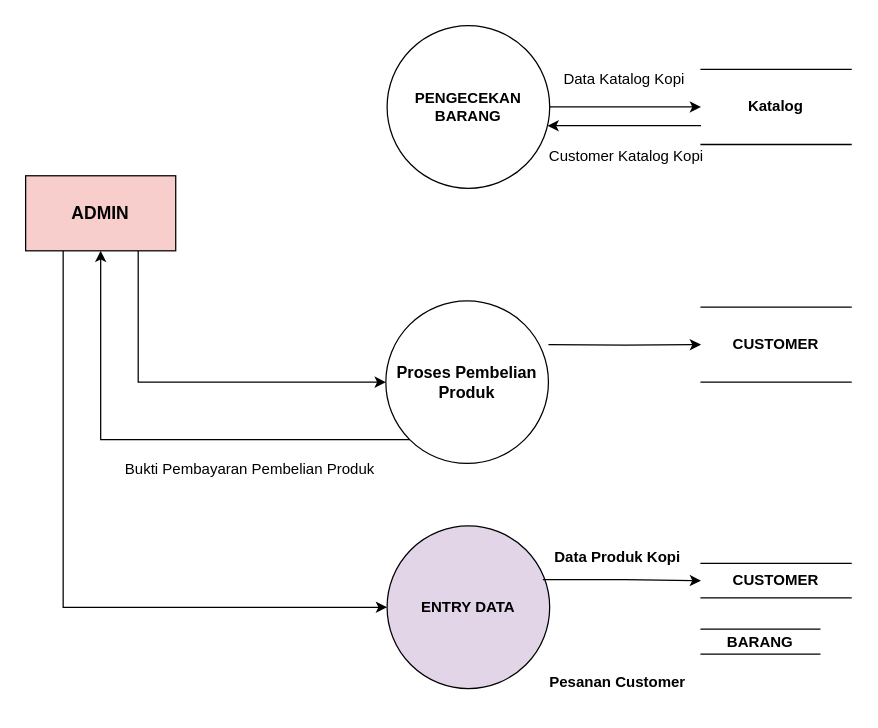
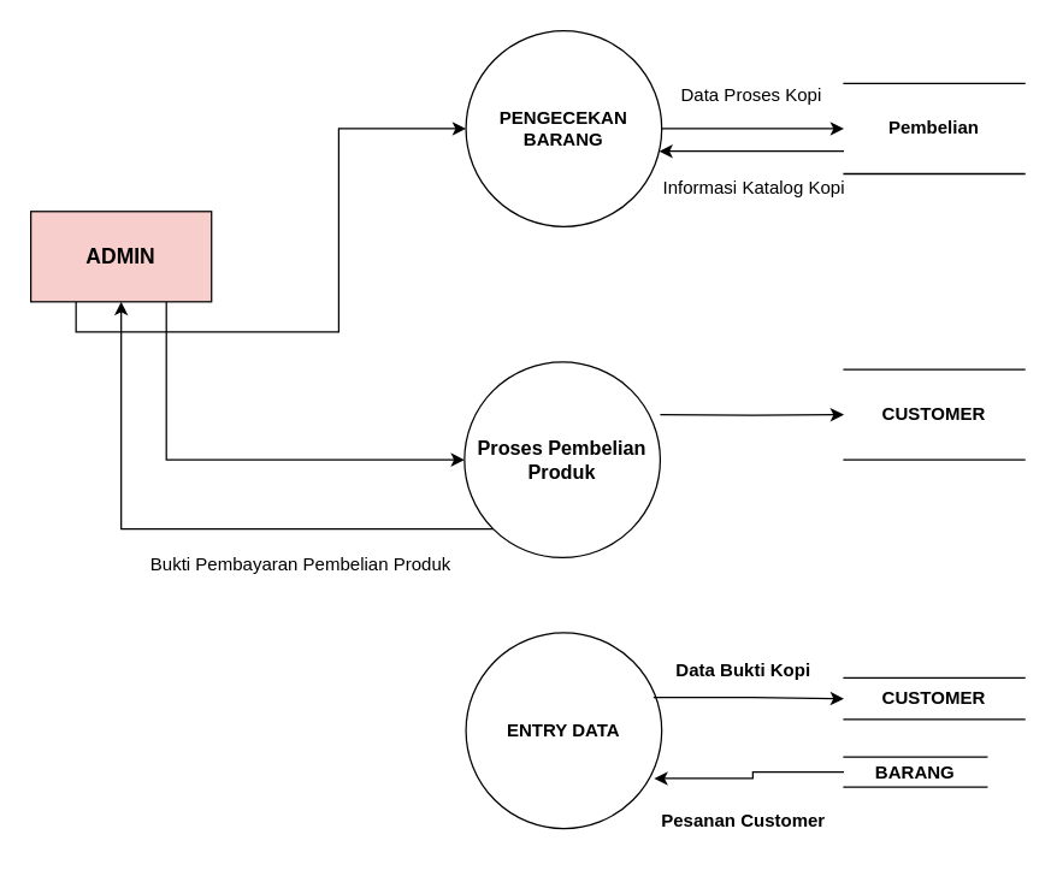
- <mxCell id="18" value="Data Katalog Kopi&amp;nbsp;" style="text;html=1;align=center;verticalAlign=middle;resizable=0;points=[];autosize=1;strokeColor=none;fillColor=none;" parent="1" vertex="1"><mxGeometry x="440" y="48" width="120" height="30" as="geometry" /></mxCell>
+ <mxCell id="18" value="Data Proses Kopi&amp;nbsp;" style="text;html=1;align=center;verticalAlign=middle;resizable=0;points=[];autosize=1;strokeColor=none;fillColor=none;" parent="1" vertex="1"><mxGeometry x="440" y="48" width="120" height="30" as="geometry" /></mxCell>
- <mxCell id="12" value="&lt;b data-sider-select-id=&quot;41422c6b-612e-47e2-8d53-28b3b59945a3&quot;&gt;Katalog&lt;/b&gt;" style="shape=partialRectangle;whiteSpace=wrap;html=1;left=0;right=0;fillColor=none;" parent="1" vertex="1"><mxGeometry x="560" y="55" width="120" height="60" as="geometry" /></mxCell>
+ <mxCell id="12" value="&lt;b data-sider-select-id=&quot;41422c6b-612e-47e2-8d53-28b3b59945a3&quot;&gt;Pembelian&lt;/b&gt;" style="shape=partialRectangle;whiteSpace=wrap;html=1;left=0;right=0;fillColor=none;" parent="1" vertex="1"><mxGeometry x="560" y="55" width="120" height="60" as="geometry" /></mxCell>
- <mxCell id="19" value="Customer Katalog Kopi" style="text;html=1;align=center;verticalAlign=middle;resizable=0;points=[];autosize=1;strokeColor=none;fillColor=none;" parent="1" vertex="1"><mxGeometry x="430" y="110" width="140" height="30" as="geometry" /></mxCell>
+ <mxCell id="19" value="Informasi Katalog Kopi" style="text;html=1;align=center;verticalAlign=middle;resizable=0;points=[];autosize=1;strokeColor=none;fillColor=none;" parent="1" vertex="1"><mxGeometry x="430" y="110" width="140" height="30" as="geometry" /></mxCell>
- <mxCell id="21" value="&lt;b&gt;Data Produk Kopi&lt;/b&gt;" style="text;html=1;align=center;verticalAlign=middle;resizable=0;points=[];autosize=1;strokeColor=none;fillColor=none;" parent="1" vertex="1"><mxGeometry x="433" y="430" width="120" height="30" as="geometry" /></mxCell>
+ <mxCell id="21" value="&lt;b&gt;Data Bukti Kopi&lt;/b&gt;" style="text;html=1;align=center;verticalAlign=middle;resizable=0;points=[];autosize=1;strokeColor=none;fillColor=none;" parent="1" vertex="1"><mxGeometry x="433" y="430" width="120" height="30" as="geometry" /></mxCell>
- <mxCell id="5" style="edgeStyle=orthogonalEdgeStyle;rounded=0;orthogonalLoop=1;jettySize=auto;html=1;exitX=0.25;exitY=1;exitDx=0;exitDy=0;entryX=0;entryY=0.5;entryDx=0;entryDy=0;fillColor=#FFFFFF;" parent="1" source="6" target="10" edge="1"><mxGeometry relative="1" as="geometry" /></mxCell>
+ <mxCell id="5" style="edgeStyle=orthogonalEdgeStyle;rounded=0;orthogonalLoop=1;jettySize=auto;html=1;exitX=0.25;exitY=1;exitDx=0;exitDy=0;fillColor=#FFFFFF;" parent="1" source="6" target="3" edge="1"><mxGeometry relative="1" as="geometry" /></mxCell>
- <mxCell id="10" value="&lt;b data-sider-select-id=&quot;8273c6b2-46c0-4658-bf5c-175fc9995048&quot;&gt;ENTRY DATA&lt;/b&gt;" style="ellipse;whiteSpace=wrap;html=1;aspect=fixed;fillColor=#e1d5e7;" parent="1" vertex="1"><mxGeometry x="309" y="420" width="130" height="130" as="geometry" /></mxCell>
+ <mxCell id="10" value="&lt;b data-sider-select-id=&quot;8273c6b2-46c0-4658-bf5c-175fc9995048&quot;&gt;ENTRY DATA&lt;/b&gt;" style="ellipse;whiteSpace=wrap;html=1;aspect=fixed;" parent="1" vertex="1"><mxGeometry x="309" y="420" width="130" height="130" as="geometry" /></mxCell>
+ <mxCell id="17" style="edgeStyle=orthogonalEdgeStyle;rounded=0;orthogonalLoop=1;jettySize=auto;html=1;exitX=0;exitY=0.5;exitDx=0;exitDy=0;entryX=0.961;entryY=0.744;entryDx=0;entryDy=0;entryPerimeter=0;fillColor=#FFFFFF;" parent="1" source="14" target="10" edge="1"><mxGeometry relative="1" as="geometry" /></mxCell>
